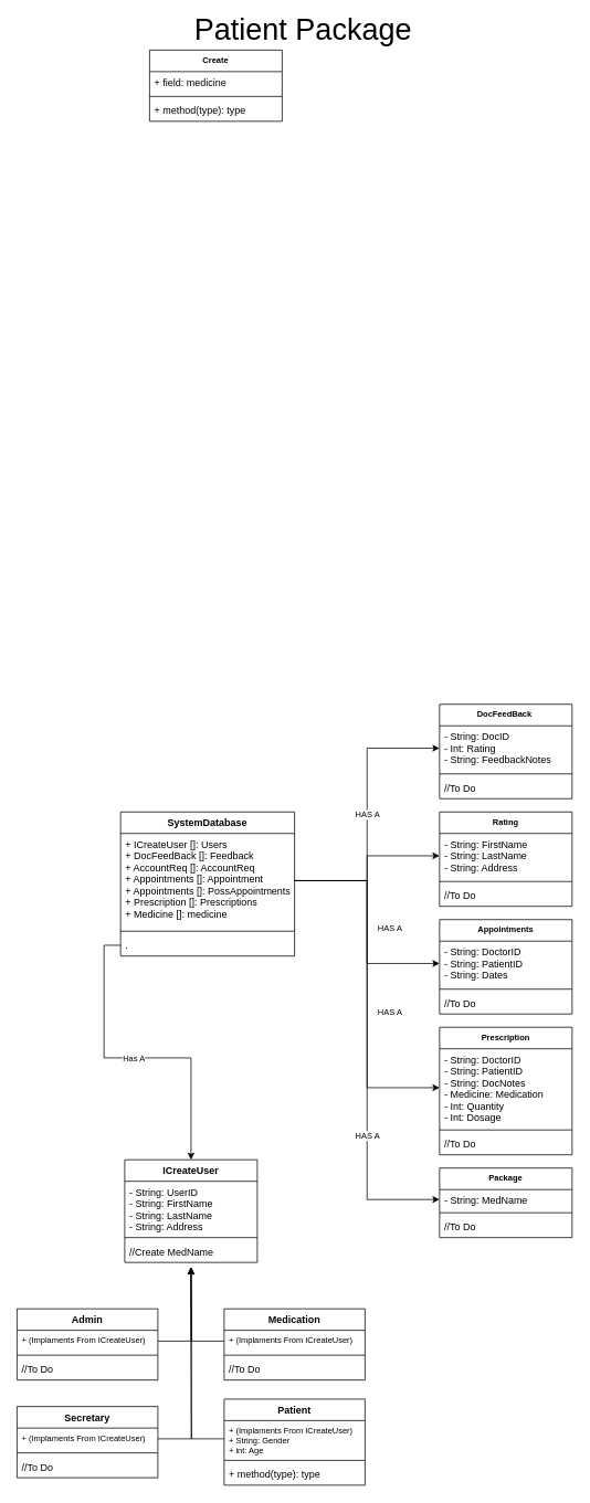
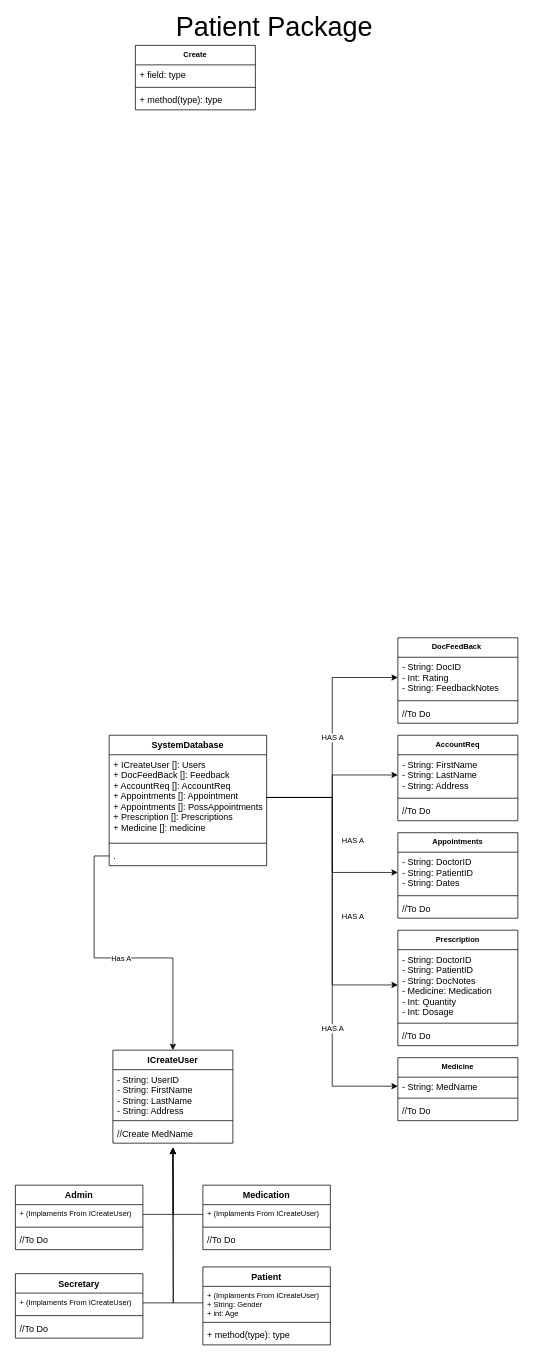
- <mxCell id="57" value="+ field: medicine" style="text;strokeColor=none;fillColor=none;align=left;verticalAlign=top;spacingLeft=4;spacingRight=4;overflow=hidden;rotatable=0;points=[[0,0.5],[1,0.5]];portConstraint=eastwest;" vertex="1" parent="56"><mxGeometry y="26" width="160" height="26" as="geometry" /></mxCell>
+ <mxCell id="57" value="+ field: type" style="text;strokeColor=none;fillColor=none;align=left;verticalAlign=top;spacingLeft=4;spacingRight=4;overflow=hidden;rotatable=0;points=[[0,0.5],[1,0.5]];portConstraint=eastwest;" vertex="1" parent="56"><mxGeometry y="26" width="160" height="26" as="geometry" /></mxCell>
- <mxCell id="26" value="Rating" style="swimlane;fontStyle=1;align=center;verticalAlign=top;childLayout=stackLayout;horizontal=1;startSize=26;horizontalStack=0;resizeParent=1;resizeParentMax=0;resizeLast=0;collapsible=1;marginBottom=0;fontSize=10;" vertex="1" parent="1"><mxGeometry x="530" y="980" width="160" height="114" as="geometry" /></mxCell>
+ <mxCell id="26" value="AccountReq" style="swimlane;fontStyle=1;align=center;verticalAlign=top;childLayout=stackLayout;horizontal=1;startSize=26;horizontalStack=0;resizeParent=1;resizeParentMax=0;resizeLast=0;collapsible=1;marginBottom=0;fontSize=10;" vertex="1" parent="1"><mxGeometry x="530" y="980" width="160" height="114" as="geometry" /></mxCell>
- <mxCell id="38" value="Package" style="swimlane;fontStyle=1;align=center;verticalAlign=top;childLayout=stackLayout;horizontal=1;startSize=26;horizontalStack=0;resizeParent=1;resizeParentMax=0;resizeLast=0;collapsible=1;marginBottom=0;fontSize=10;" vertex="1" parent="1"><mxGeometry x="530" y="1410" width="160" height="84" as="geometry" /></mxCell>
+ <mxCell id="38" value="Medicine" style="swimlane;fontStyle=1;align=center;verticalAlign=top;childLayout=stackLayout;horizontal=1;startSize=26;horizontalStack=0;resizeParent=1;resizeParentMax=0;resizeLast=0;collapsible=1;marginBottom=0;fontSize=10;" vertex="1" parent="1"><mxGeometry x="530" y="1410" width="160" height="84" as="geometry" /></mxCell>
